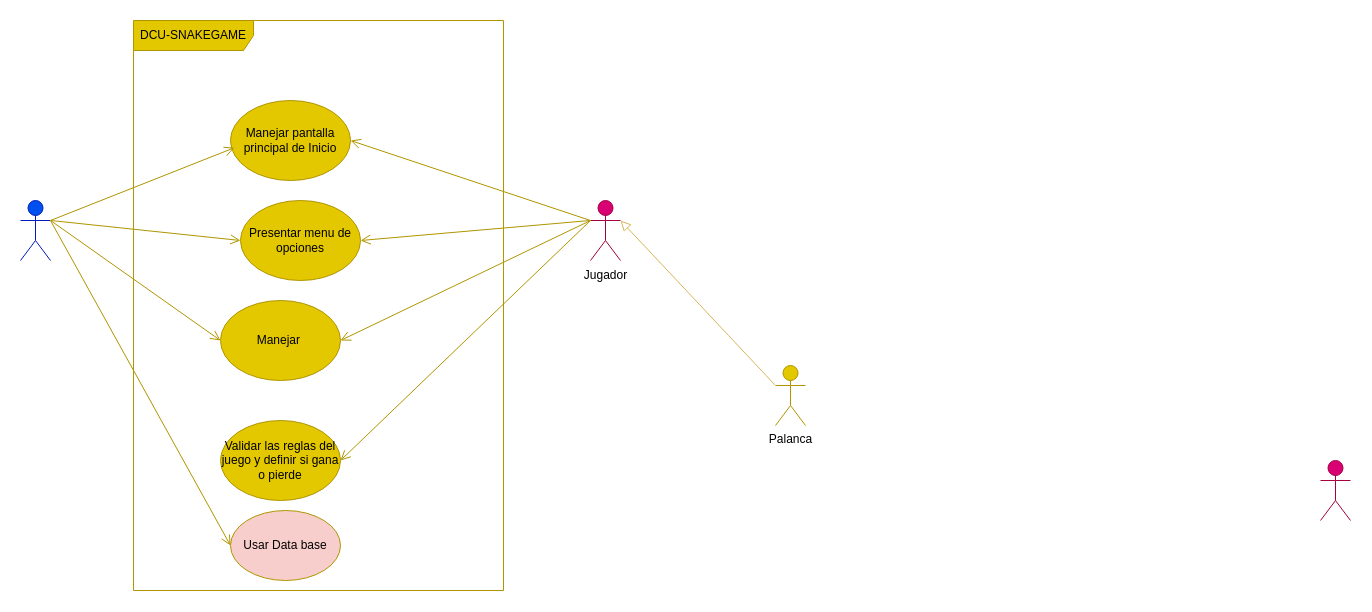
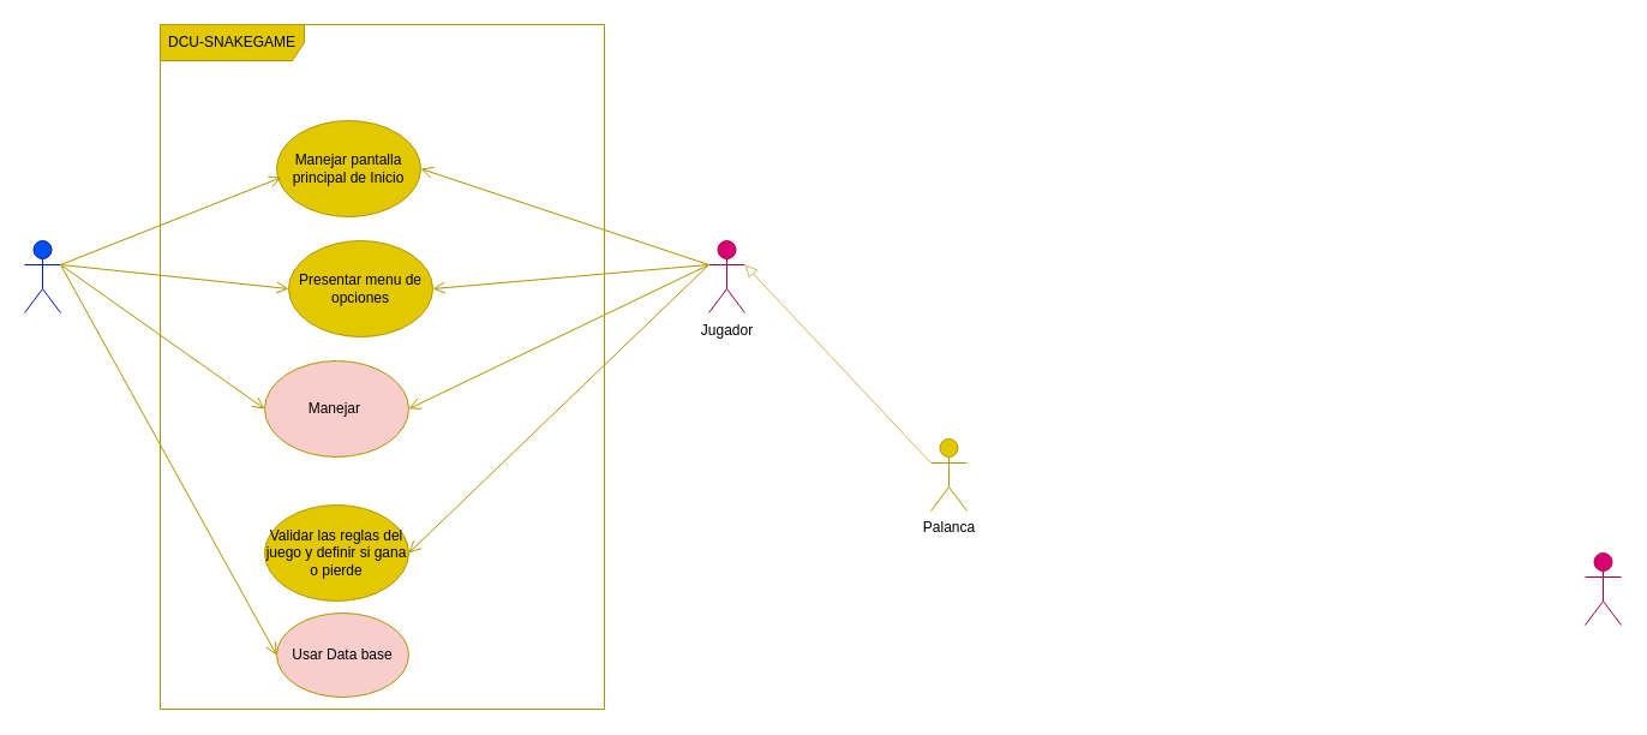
- <mxCell id="7" value="Manejar&amp;nbsp;" style="ellipse;whiteSpace=wrap;html=1;fillColor=#e3c800;fontColor=#000000;strokeColor=#B09500;" parent="1" vertex="1"><mxGeometry x="220" y="300" width="120" height="80" as="geometry" /></mxCell>
+ <mxCell id="7" value="Manejar&amp;nbsp;" style="ellipse;whiteSpace=wrap;html=1;fillColor=#f8cecc;fontColor=#000000;strokeColor=#B09500;" parent="1" vertex="1"><mxGeometry x="220" y="300" width="120" height="80" as="geometry" /></mxCell>
